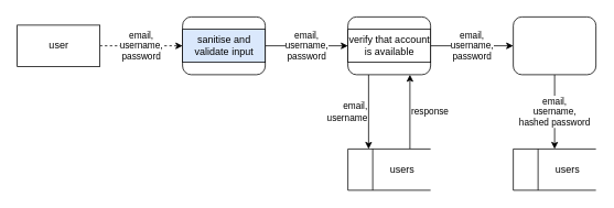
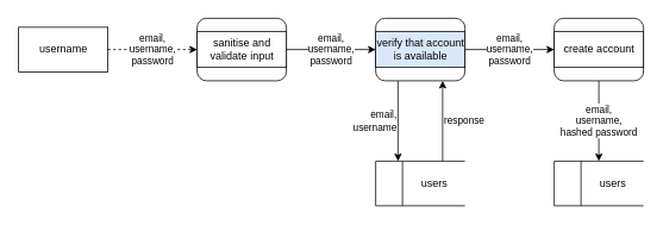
- <mxCell id="3" value="user" style="html=1;dashed=0;whitespace=wrap;rounded=0;glass=0;sketch=0;" parent="1" vertex="1"><mxGeometry x="20" y="30" width="100" height="50" as="geometry" /></mxCell>
+ <mxCell id="3" value="username" style="html=1;dashed=0;whitespace=wrap;rounded=0;glass=0;sketch=0;" parent="1" vertex="1"><mxGeometry x="20" y="30" width="100" height="50" as="geometry" /></mxCell>
- <mxCell id="6" value="sanitise and&lt;br&gt;validate input" style="html=1;dashed=0;whitespace=wrap;rounded=0;glass=0;sketch=0;fillColor=#dae8fc;" parent="1" vertex="1"><mxGeometry x="220" y="35" width="100" height="40" as="geometry" /></mxCell>
+ <mxCell id="6" value="sanitise and&lt;br&gt;validate input" style="html=1;dashed=0;whitespace=wrap;rounded=0;glass=0;sketch=0;" parent="1" vertex="1"><mxGeometry x="220" y="35" width="100" height="40" as="geometry" /></mxCell>
- <mxCell id="10" value="verify that account&lt;br&gt;is available" style="html=1;dashed=0;whitespace=wrap;rounded=0;glass=0;sketch=0;" parent="1" vertex="1"><mxGeometry x="420" y="35" width="100" height="40" as="geometry" /></mxCell>
+ <mxCell id="10" value="verify that account&lt;br&gt;is available" style="html=1;dashed=0;whitespace=wrap;rounded=0;glass=0;sketch=0;fillColor=#dae8fc;" parent="1" vertex="1"><mxGeometry x="420" y="35" width="100" height="40" as="geometry" /></mxCell>
+ <mxCell id="15" value="create account" style="html=1;dashed=0;whitespace=wrap;rounded=0;glass=0;sketch=0;" parent="1" vertex="1"><mxGeometry x="620" y="35" width="100" height="40" as="geometry" /></mxCell>
